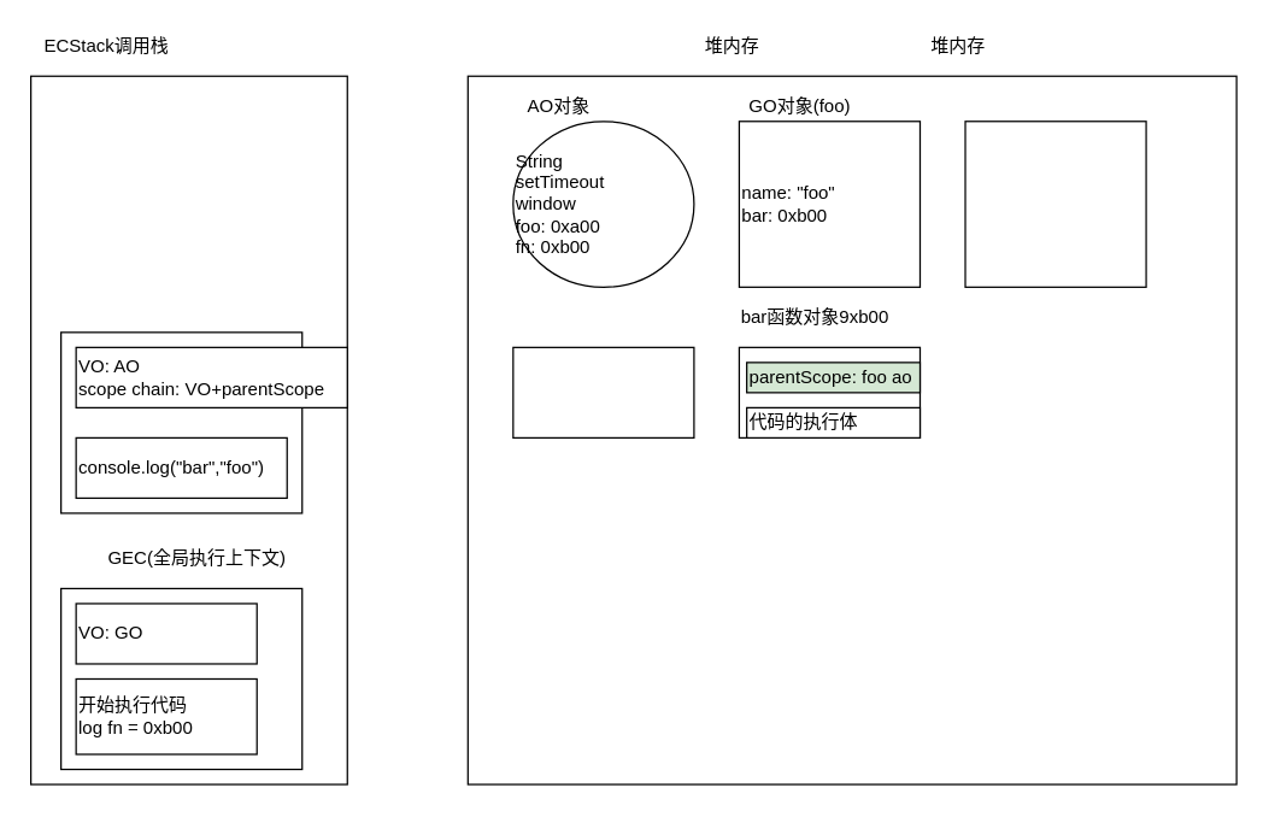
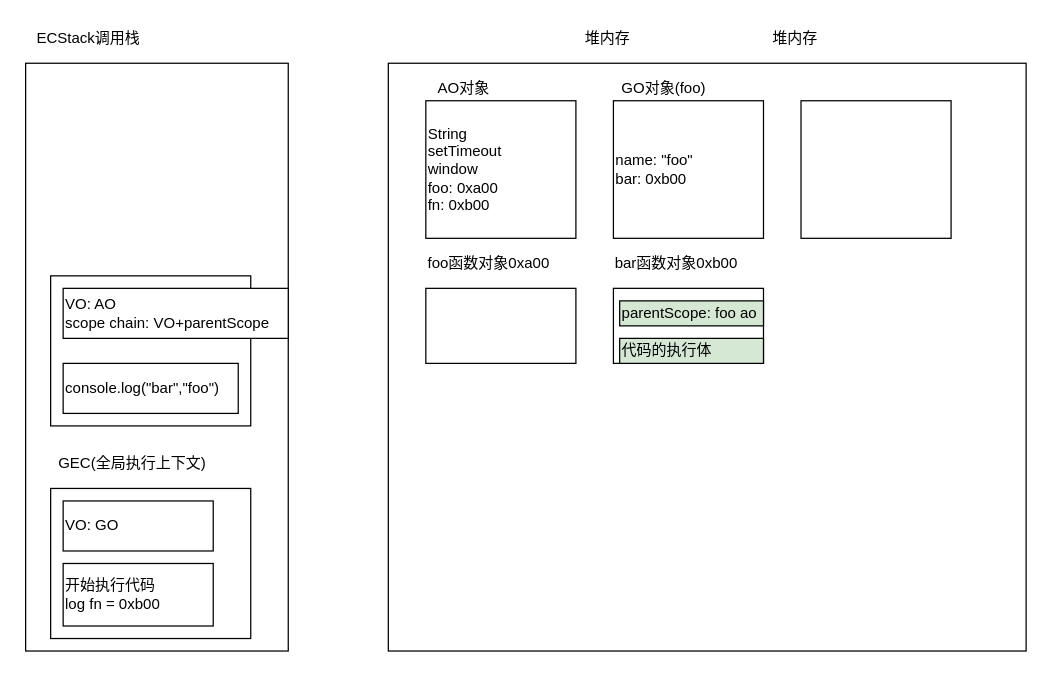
- <mxCell id="6" value="String&lt;br&gt;setTimeout&lt;br&gt;window&lt;br&gt;foo: 0xa00&lt;br&gt;fn: 0xb00" style="ellipse;whiteSpace=wrap;html=1;align=left;" parent="1" vertex="1"><mxGeometry x="340" y="80" width="120" height="110" as="geometry" /></mxCell>
+ <mxCell id="6" value="String&lt;br&gt;setTimeout&lt;br&gt;window&lt;br&gt;foo: 0xa00&lt;br&gt;fn: 0xb00" style="rounded=0;whiteSpace=wrap;html=1;align=left;" parent="1" vertex="1"><mxGeometry x="340" y="80" width="120" height="110" as="geometry" /></mxCell>
+ <mxCell id="13" value="foo函数对象0xa00" style="text;html=1;align=center;verticalAlign=middle;resizable=0;points=[];autosize=1;strokeColor=none;" parent="1" vertex="1"><mxGeometry x="335" y="200" width="110" height="20" as="geometry" /></mxCell>
- <mxCell id="17" value="bar函数对象9xb00" style="text;html=1;align=center;verticalAlign=middle;resizable=0;points=[];autosize=1;strokeColor=none;" vertex="1" parent="1"><mxGeometry x="485" y="200" width="110" height="20" as="geometry" /></mxCell>
+ <mxCell id="17" value="bar函数对象0xb00" style="text;html=1;align=center;verticalAlign=middle;resizable=0;points=[];autosize=1;strokeColor=none;" vertex="1" parent="1"><mxGeometry x="485" y="200" width="110" height="20" as="geometry" /></mxCell>
- <mxCell id="24" value="代码的执行体" style="rounded=0;whiteSpace=wrap;html=1;align=left;" vertex="1" parent="1"><mxGeometry x="495" y="270" width="115" height="20" as="geometry" /></mxCell>
+ <mxCell id="24" value="代码的执行体" style="rounded=0;whiteSpace=wrap;html=1;align=left;fillColor=#d5e8d4;" vertex="1" parent="1"><mxGeometry x="495" y="270" width="115" height="20" as="geometry" /></mxCell>
- <mxCell id="9" value="GEC(全局执行上下文)" style="text;html=1;align=center;verticalAlign=middle;resizable=0;points=[];autosize=1;strokeColor=none;" parent="1" vertex="1"><mxGeometry x="65" y="360" width="130" height="20" as="geometry" /></mxCell>
+ <mxCell id="9" value="GEC(全局执行上下文)" style="text;html=1;align=center;verticalAlign=middle;resizable=0;points=[];autosize=1;strokeColor=none;" parent="1" vertex="1"><mxGeometry x="40" y="360" width="130" height="20" as="geometry" /></mxCell>
